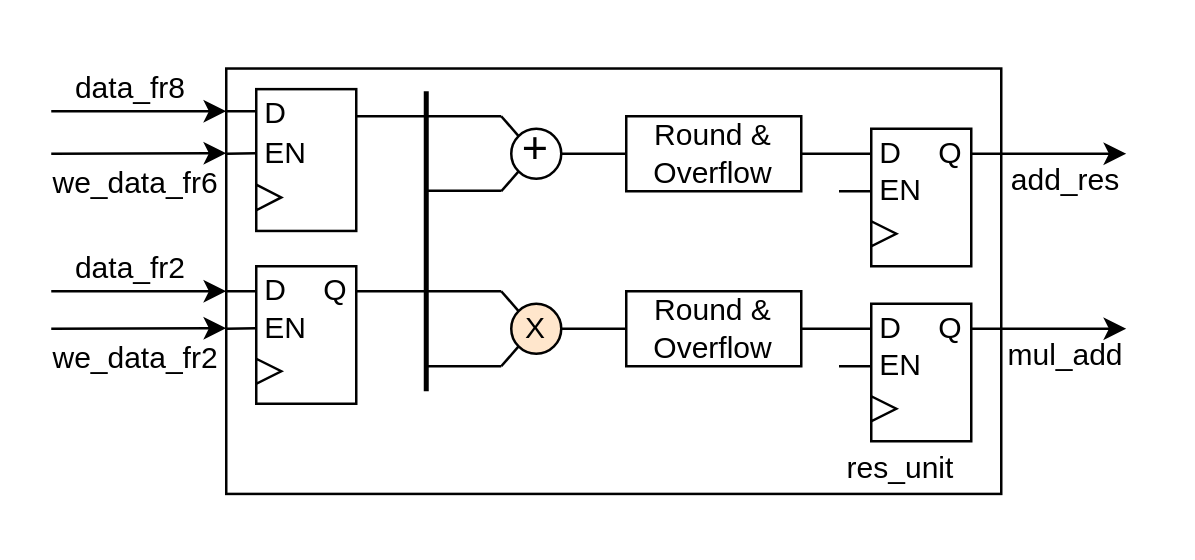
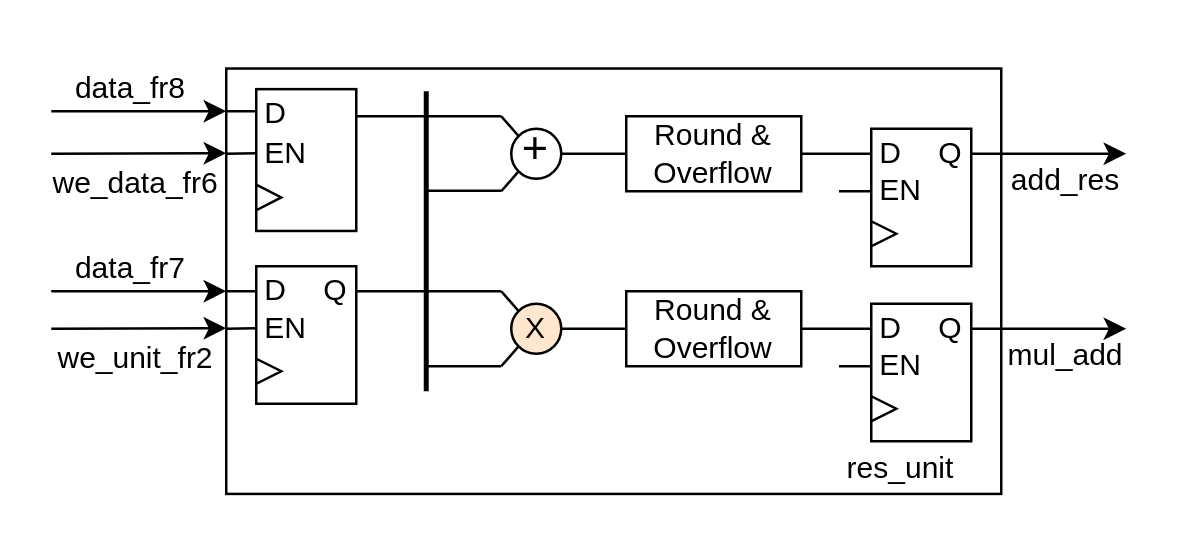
- <mxCell id="43" value="data_fr2" style="text;html=1;strokeColor=none;fillColor=none;align=center;verticalAlign=middle;whiteSpace=wrap;rounded=0;" vertex="1" parent="1"><mxGeometry x="22" y="92" width="60" height="30" as="geometry" /></mxCell>
+ <mxCell id="43" value="data_fr7" style="text;html=1;strokeColor=none;fillColor=none;align=center;verticalAlign=middle;whiteSpace=wrap;rounded=0;" vertex="1" parent="1"><mxGeometry x="22" y="92" width="60" height="30" as="geometry" /></mxCell>
- <mxCell id="44" value="we_data_fr2" style="text;html=1;strokeColor=none;fillColor=none;align=center;verticalAlign=middle;whiteSpace=wrap;rounded=0;" vertex="1" parent="1"><mxGeometry x="24" y="128" width="60" height="30" as="geometry" /></mxCell>
+ <mxCell id="44" value="we_unit_fr2" style="text;html=1;strokeColor=none;fillColor=none;align=center;verticalAlign=middle;whiteSpace=wrap;rounded=0;" vertex="1" parent="1"><mxGeometry x="24" y="128" width="60" height="30" as="geometry" /></mxCell>
